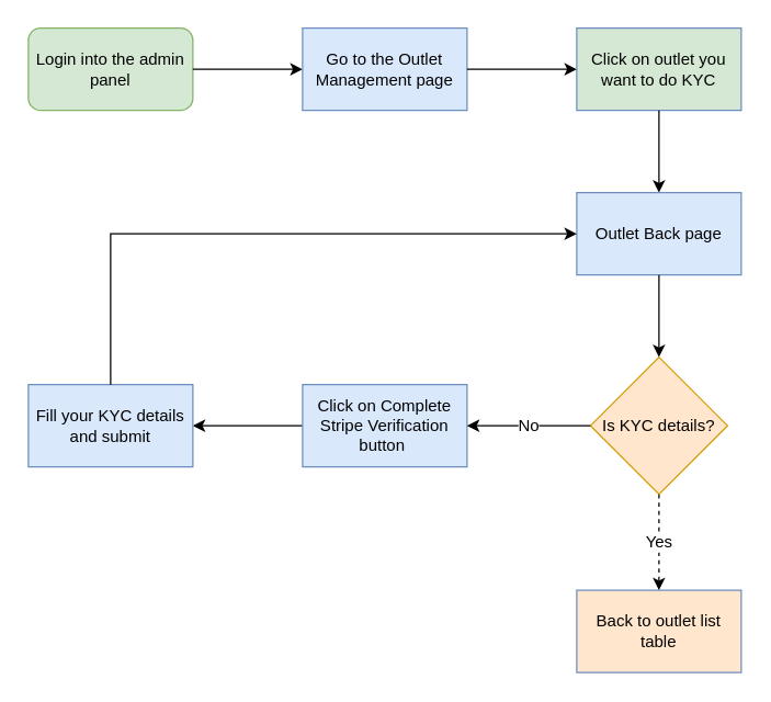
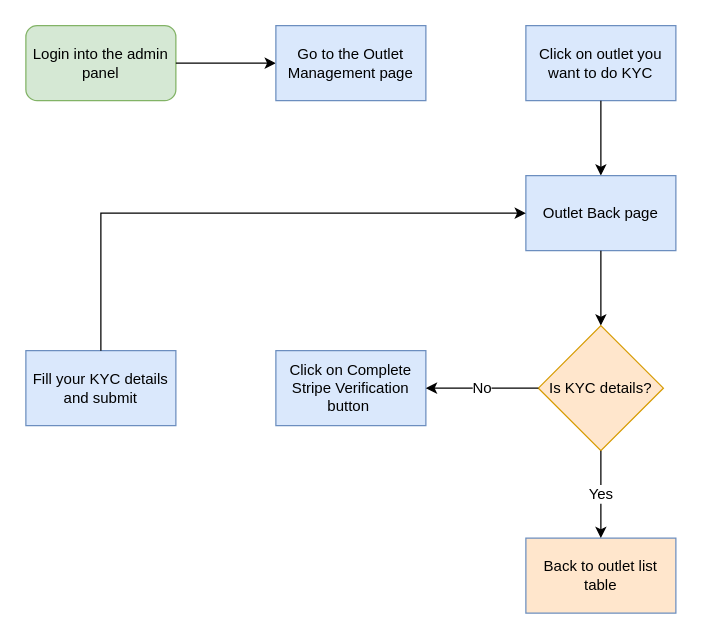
- <mxCell id="8" value="" style="endArrow=classic;html=1;rounded=0;fontSize=12;entryX=0;entryY=0.5;entryDx=0;entryDy=0;exitX=1;exitY=0.5;exitDx=0;exitDy=0;" edge="1" parent="1" source="5" target="6"><mxGeometry width="50" height="50" relative="1" as="geometry"><mxPoint x="330" y="110" as="sourcePoint" /><mxPoint x="380" y="60" as="targetPoint" /></mxGeometry></mxCell>
- <mxCell id="6" value="&lt;font style=&quot;font-size: 12px;&quot;&gt;Click on outlet you want to do KYC&lt;/font&gt;" style="rounded=0;whiteSpace=wrap;html=1;fontSize=10;fillColor=#d5e8d4;strokeColor=#6c8ebf;" vertex="1" parent="1"><mxGeometry x="420" y="20" width="120" height="60" as="geometry" /></mxCell>
+ <mxCell id="6" value="&lt;font style=&quot;font-size: 12px;&quot;&gt;Click on outlet you want to do KYC&lt;/font&gt;" style="rounded=0;whiteSpace=wrap;html=1;fontSize=10;fillColor=#dae8fc;strokeColor=#6c8ebf;" vertex="1" parent="1"><mxGeometry x="420" y="20" width="120" height="60" as="geometry" /></mxCell>
- <mxCell id="10" value="" style="edgeStyle=orthogonalEdgeStyle;rounded=0;orthogonalLoop=1;jettySize=auto;html=1;fontSize=10;" edge="1" parent="1" source="11" target="12"><mxGeometry relative="1" as="geometry" /></mxCell>
- <mxCell id="17" value="Yes" style="endArrow=classic;html=1;rounded=0;fontSize=12;exitX=0.5;exitY=1;exitDx=0;exitDy=0;entryX=0.5;entryY=0;entryDx=0;entryDy=0;dashed=1;" edge="1" parent="1" source="7" target="13"><mxGeometry width="50" height="50" relative="1" as="geometry"><mxPoint x="257" y="300" as="sourcePoint" /><mxPoint x="307" y="250" as="targetPoint" /></mxGeometry></mxCell>
+ <mxCell id="17" value="Yes" style="endArrow=classic;html=1;rounded=0;fontSize=12;exitX=0.5;exitY=1;exitDx=0;exitDy=0;entryX=0.5;entryY=0;entryDx=0;entryDy=0;" edge="1" parent="1" source="7" target="13"><mxGeometry width="50" height="50" relative="1" as="geometry"><mxPoint x="257" y="300" as="sourcePoint" /><mxPoint x="307" y="250" as="targetPoint" /></mxGeometry></mxCell>
